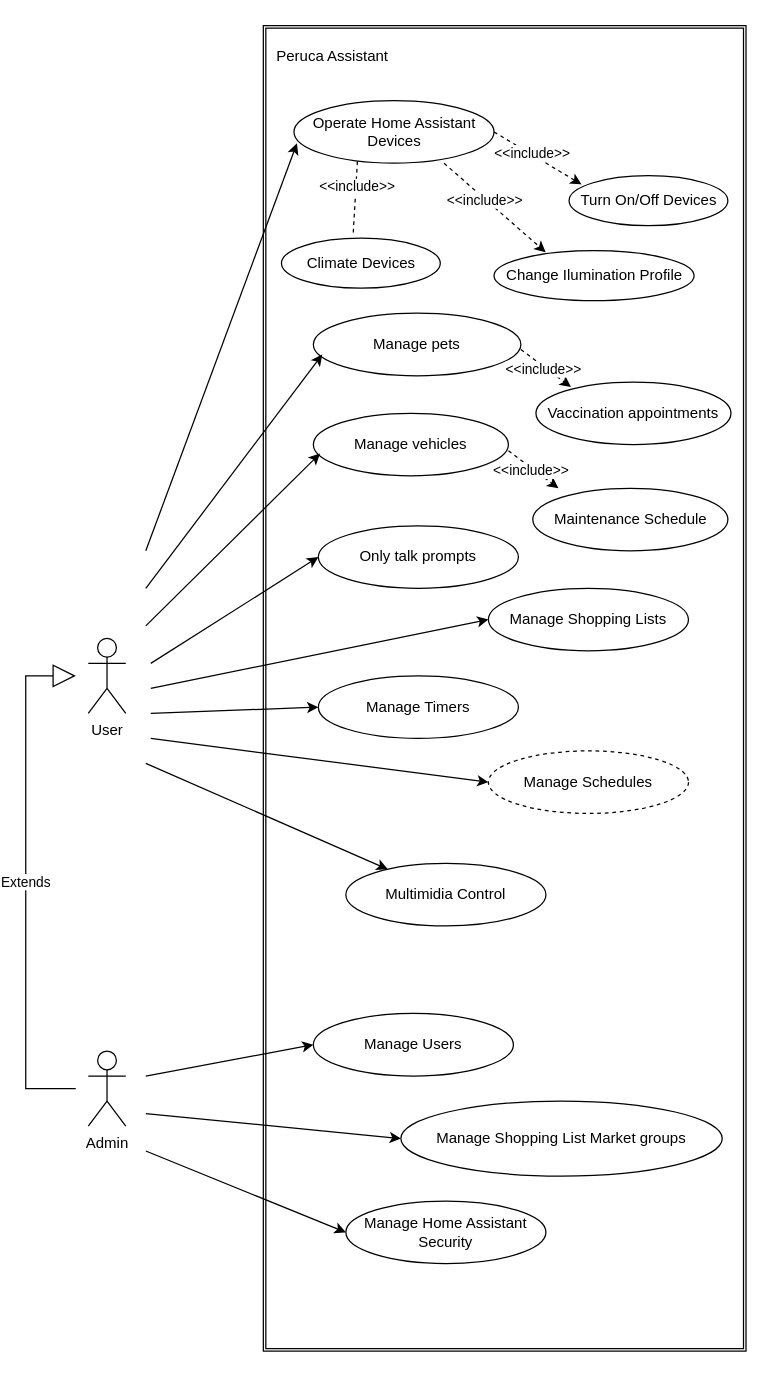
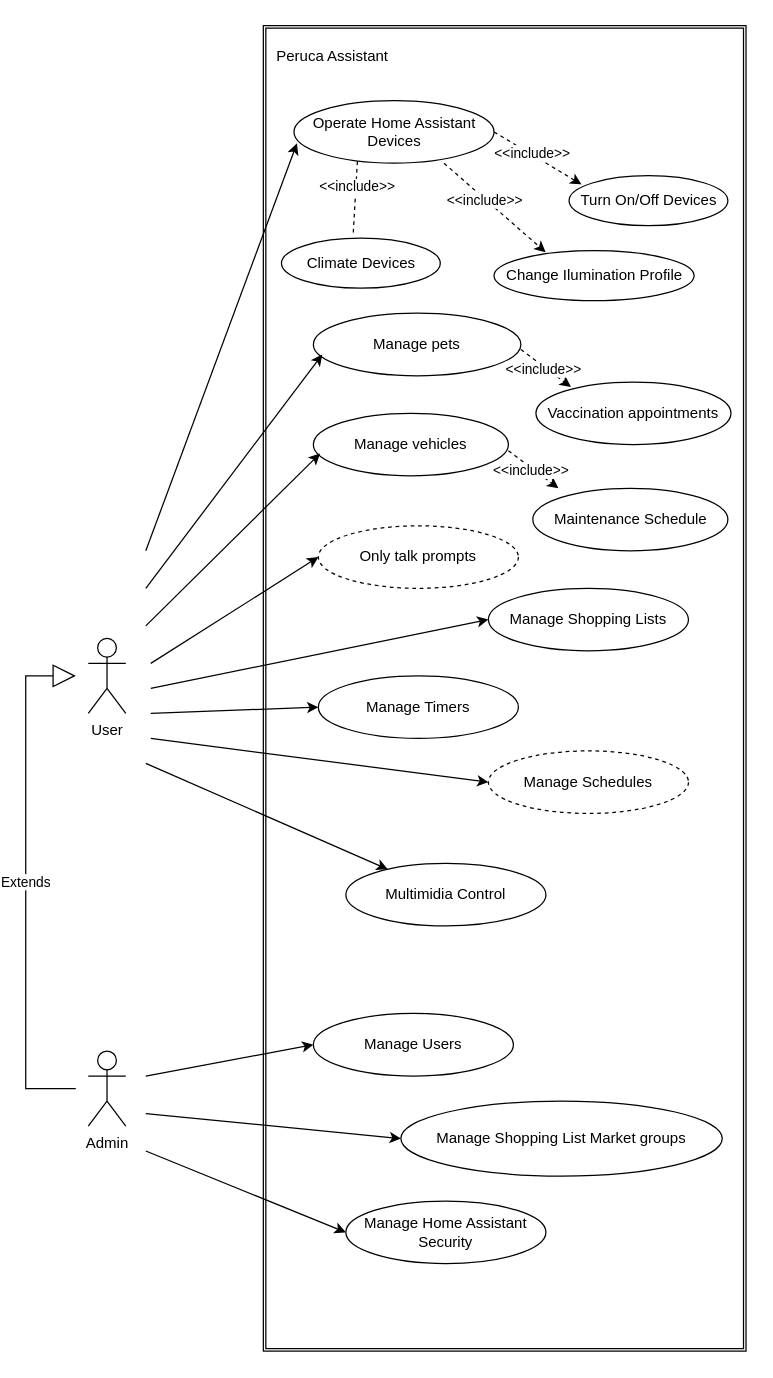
- <mxCell id="6" value="Only talk prompts" style="ellipse;whiteSpace=wrap;html=1;" parent="1" vertex="1"><mxGeometry x="254" y="420" width="160" height="50" as="geometry" /></mxCell>
+ <mxCell id="6" value="Only talk prompts" style="ellipse;whiteSpace=wrap;html=1;dashed=1;" parent="1" vertex="1"><mxGeometry x="254" y="420" width="160" height="50" as="geometry" /></mxCell>
